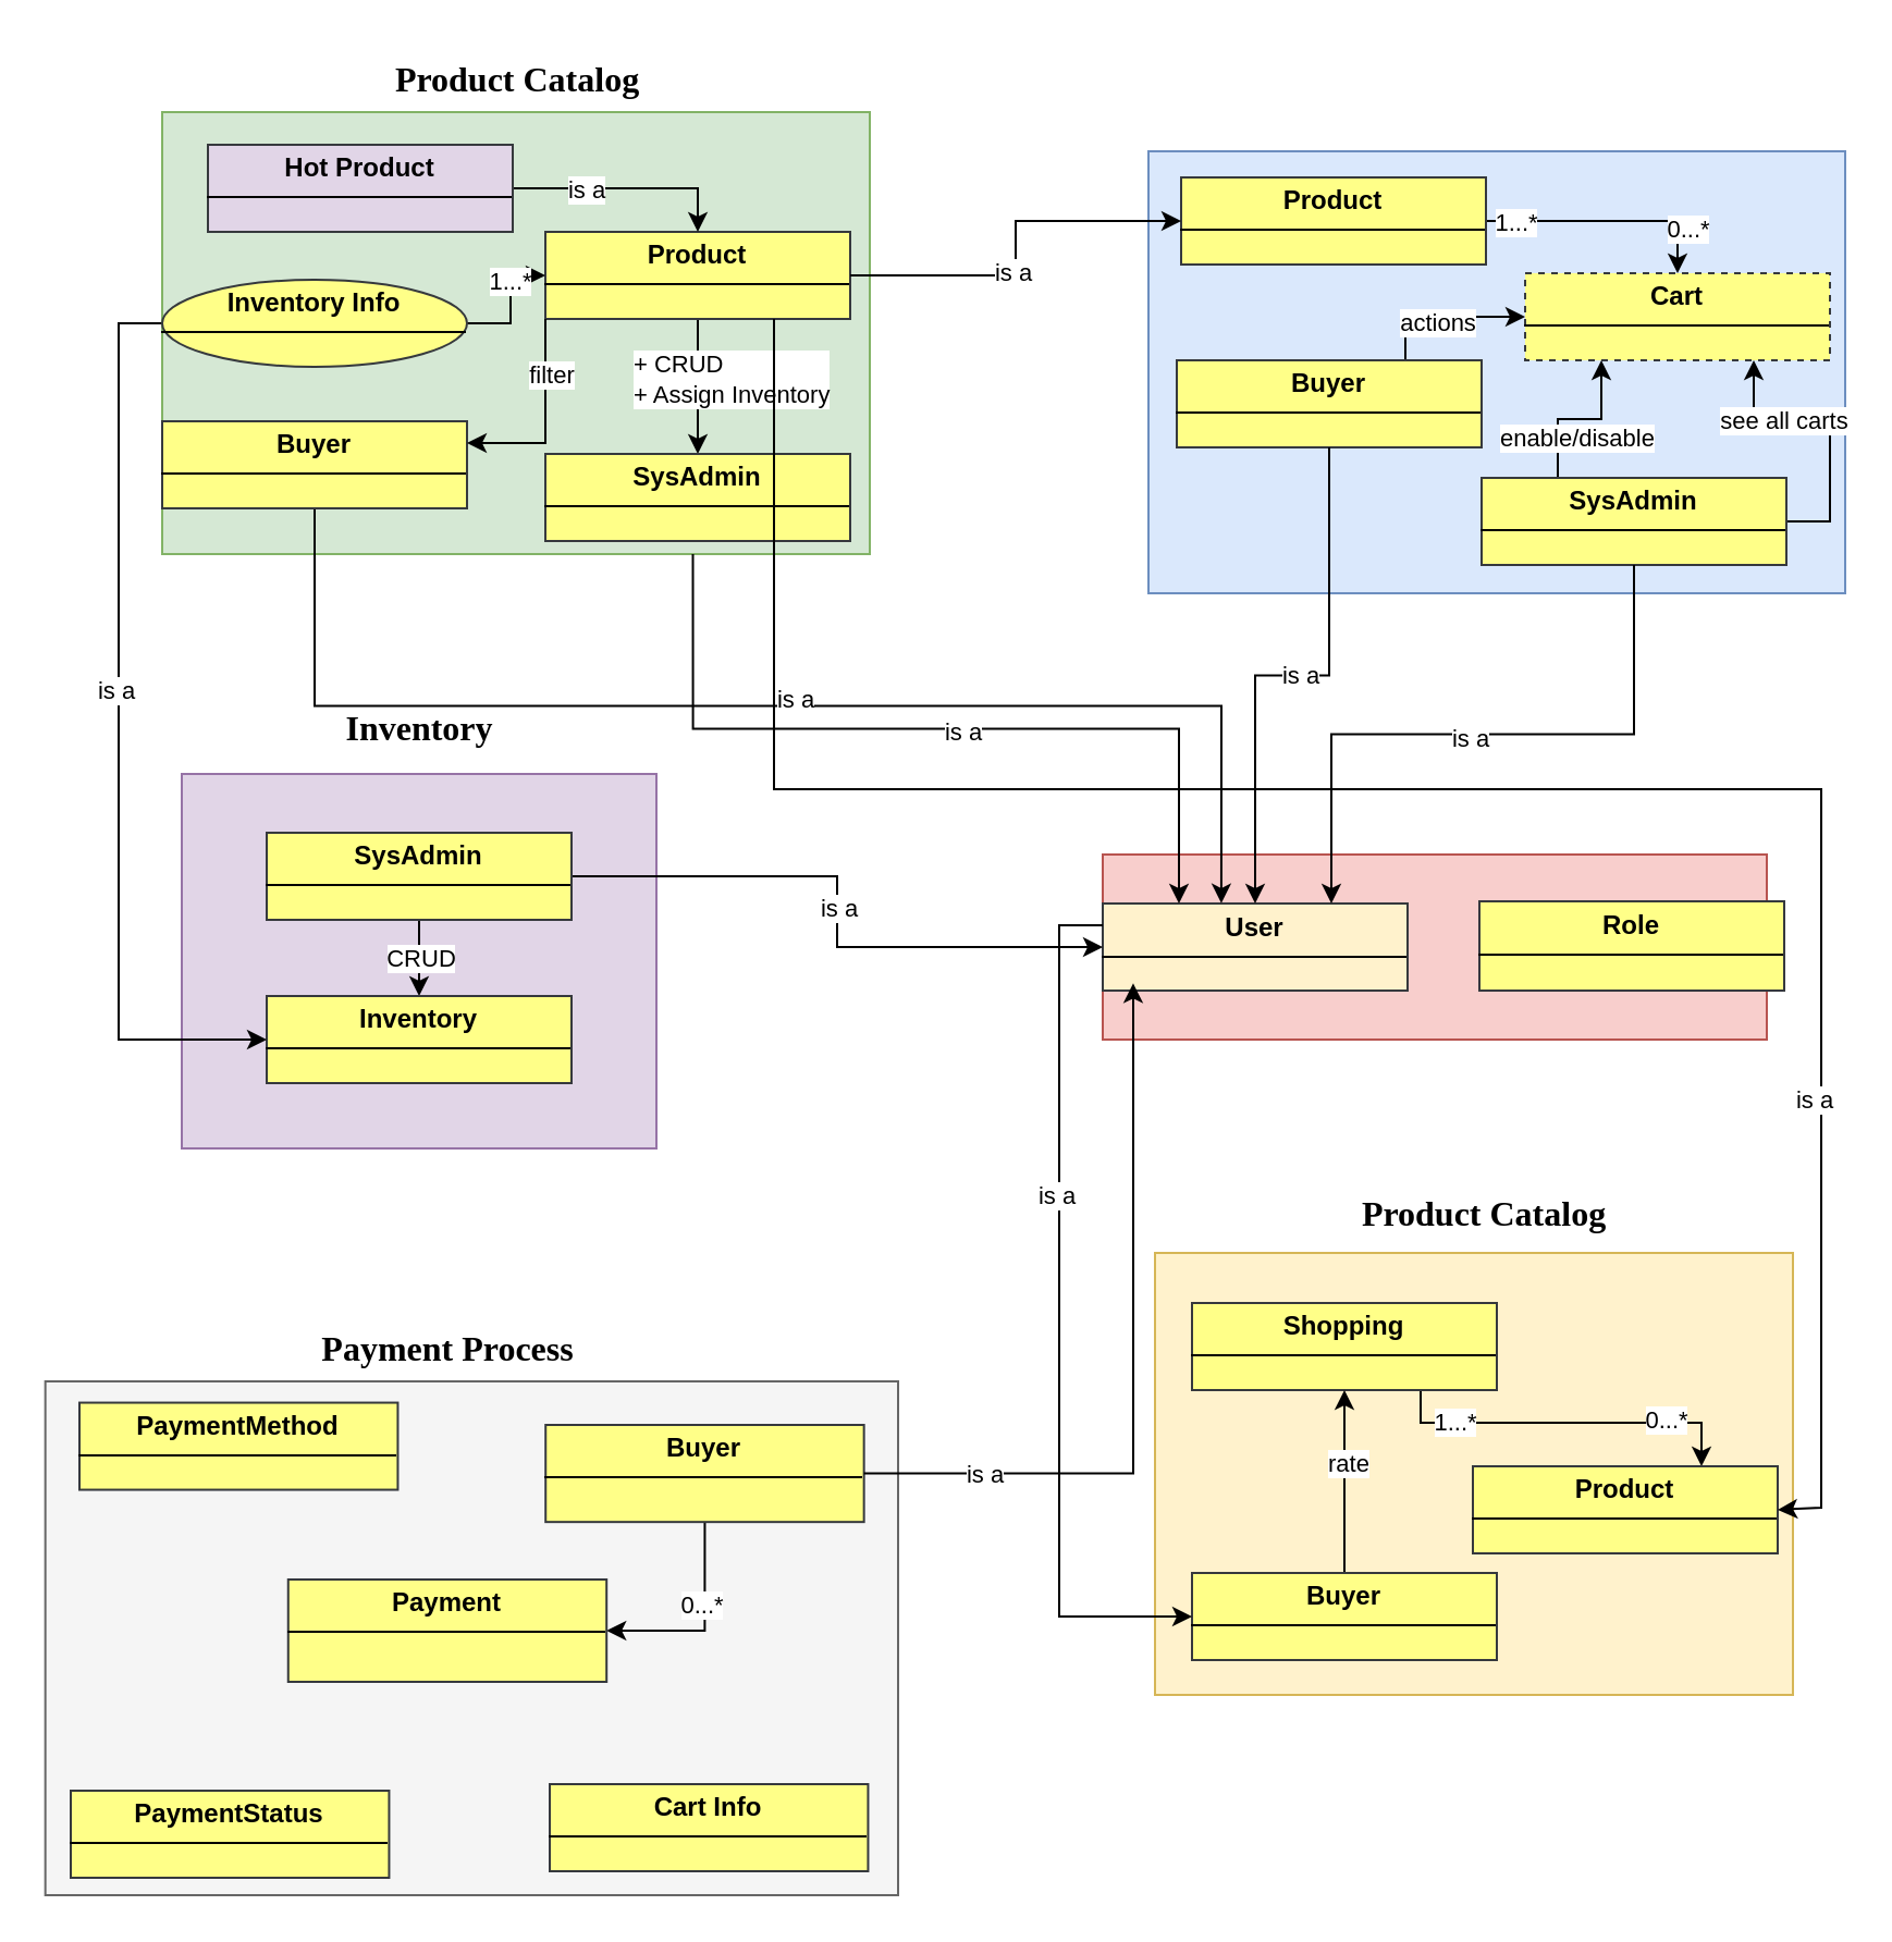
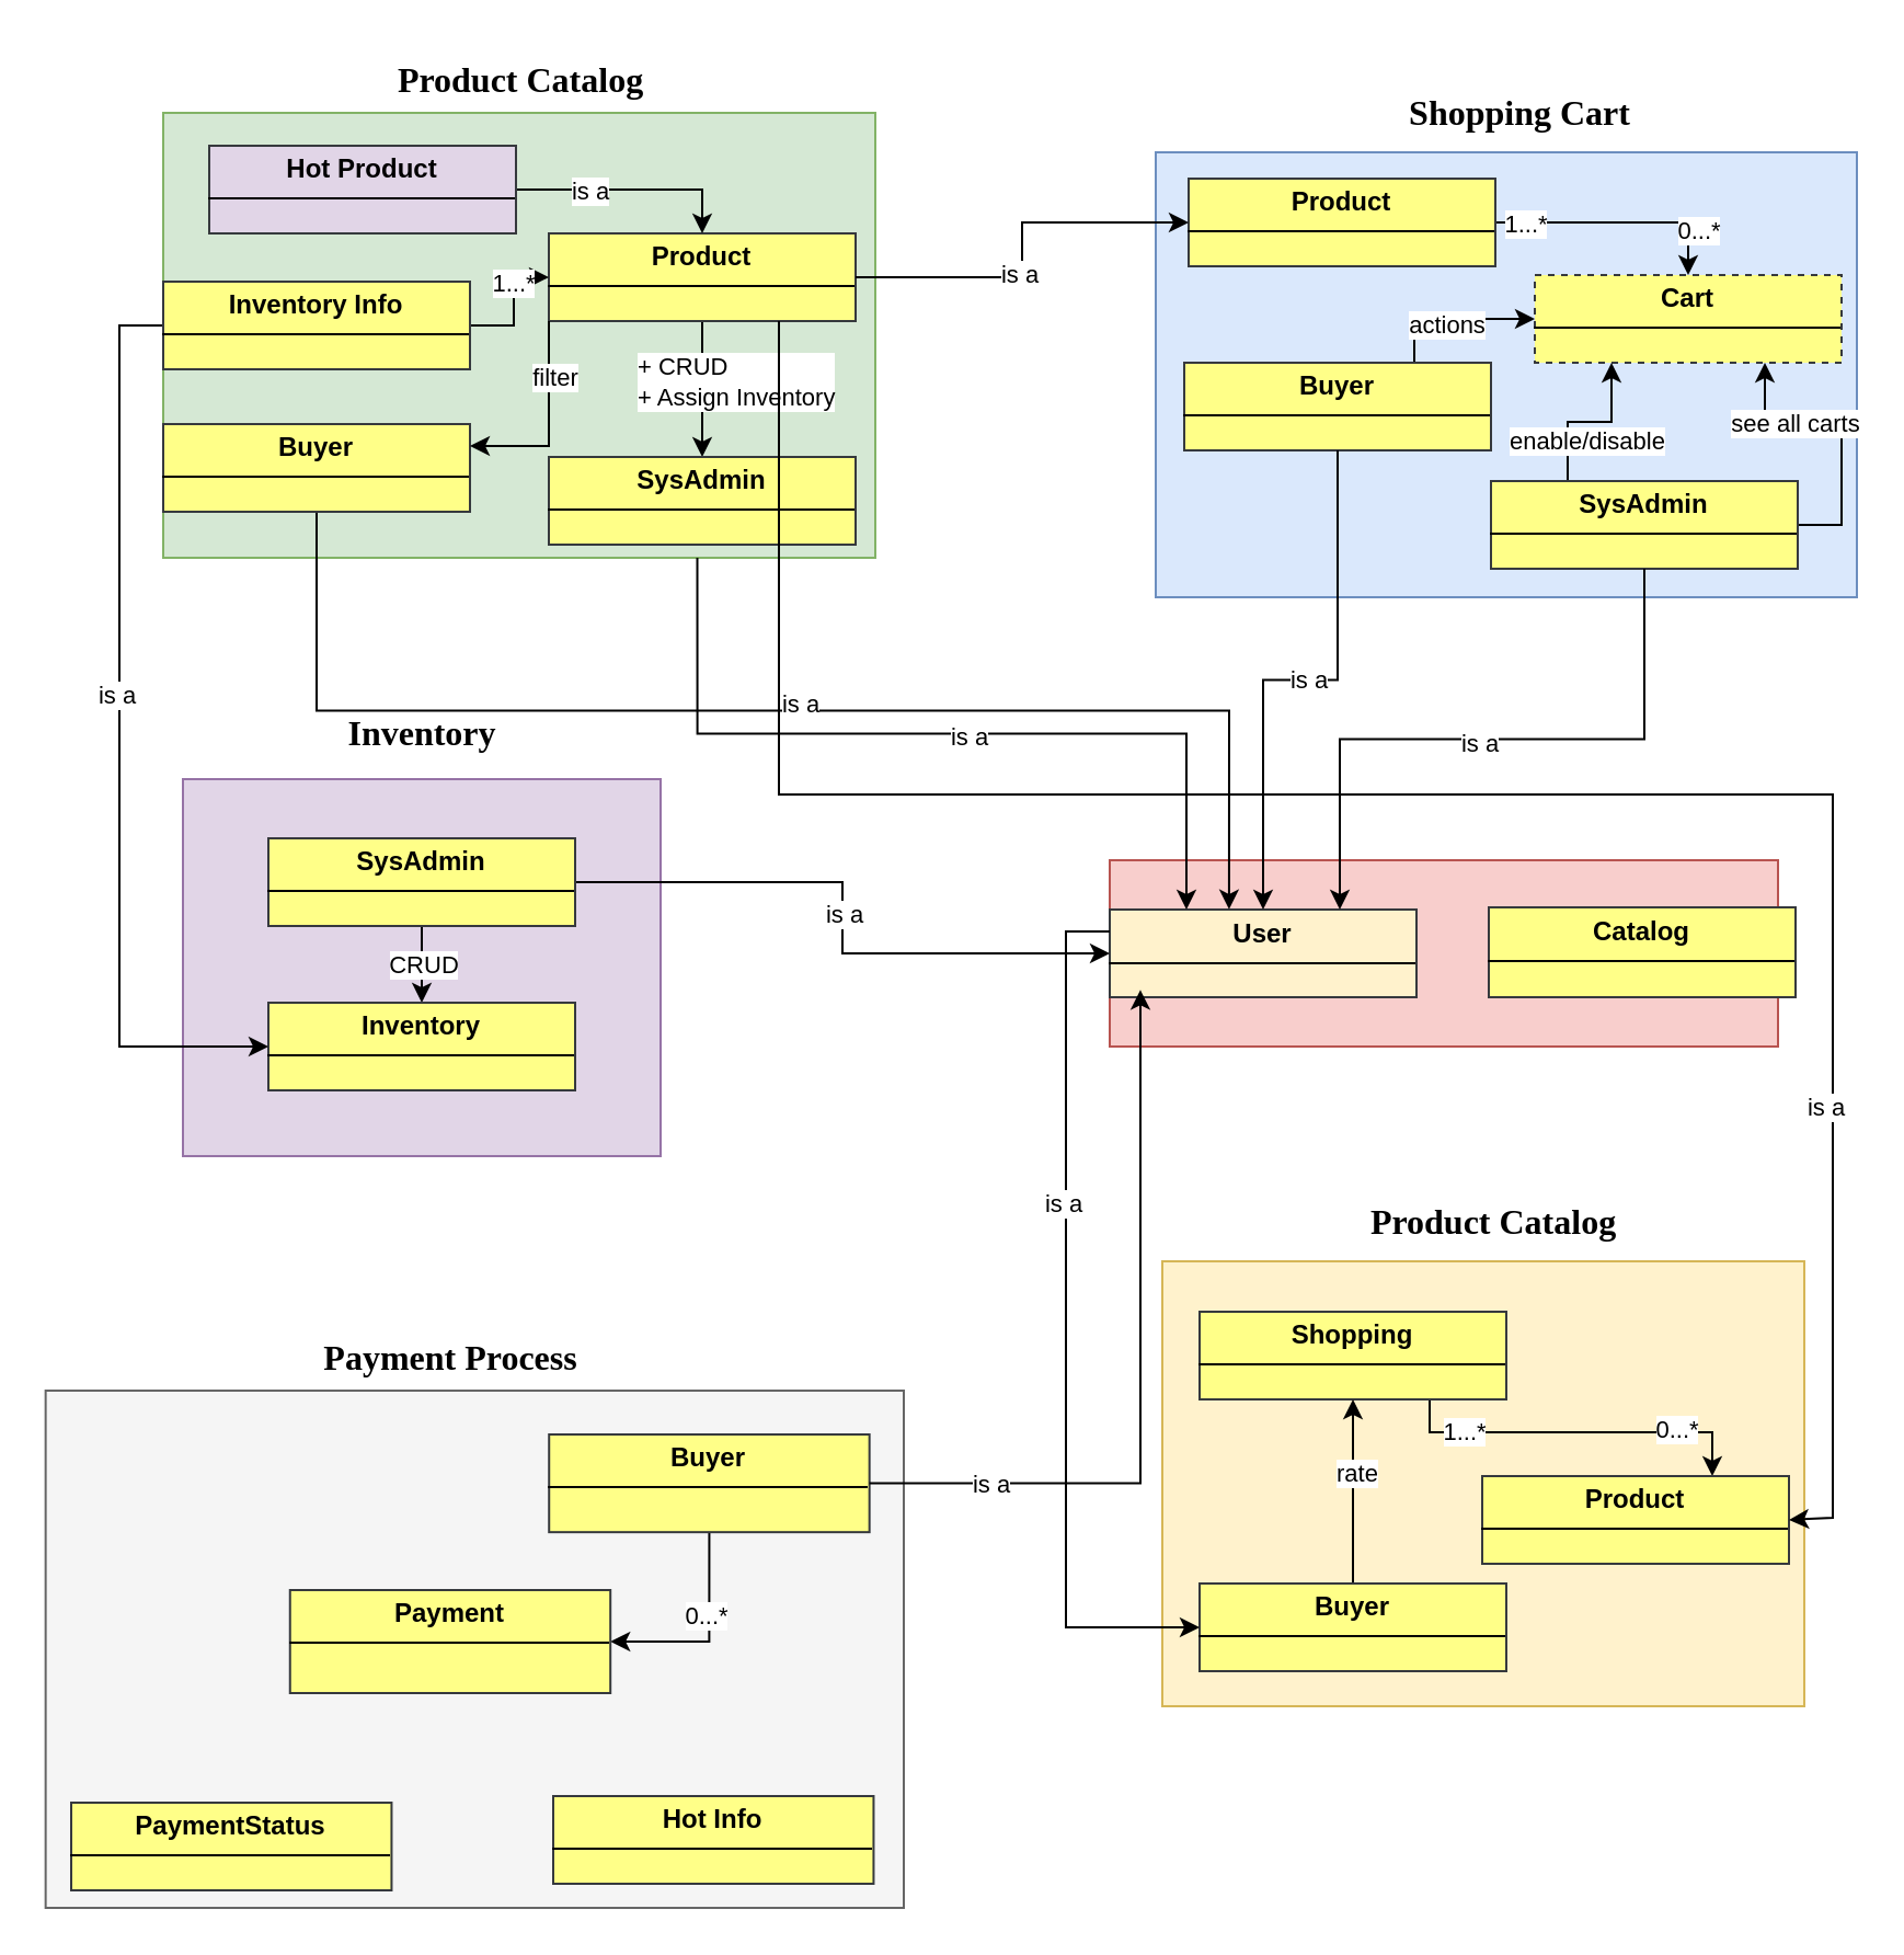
+ <mxCell id="33" value="Shopping Cart" style="text;html=1;align=center;verticalAlign=middle;resizable=0;points=[];autosize=1;strokeColor=none;fillColor=none;fontSize=16;fontFamily=Times New Roman;fontStyle=1" parent="31" vertex="1"><mxGeometry x="110.853" width="111" height="31" as="geometry" /></mxCell>
- <mxCell id="67" value="&lt;p style=&quot;margin:0px;margin-top:4px;text-align:center;&quot;&gt;&lt;b&gt;Inventory Info&lt;/b&gt;&lt;/p&gt;&lt;hr size=&quot;1&quot; style=&quot;border-style:solid;&quot;&gt;&lt;div style=&quot;height:2px;&quot;&gt;&lt;/div&gt;" style="ellipse;verticalAlign=top;align=left;overflow=fill;html=1;whiteSpace=wrap;fillColor=#ffff88;strokeColor=#36393d;" parent="1" vertex="1"><mxGeometry x="74" y="128" width="140" height="40" as="geometry" /></mxCell>
+ <mxCell id="67" value="&lt;p style=&quot;margin:0px;margin-top:4px;text-align:center;&quot;&gt;&lt;b&gt;Inventory Info&lt;/b&gt;&lt;/p&gt;&lt;hr size=&quot;1&quot; style=&quot;border-style:solid;&quot;&gt;&lt;div style=&quot;height:2px;&quot;&gt;&lt;/div&gt;" style="verticalAlign=top;align=left;overflow=fill;html=1;whiteSpace=wrap;fillColor=#ffff88;strokeColor=#36393d;" parent="1" vertex="1"><mxGeometry x="74" y="128" width="140" height="40" as="geometry" /></mxCell>
- <mxCell id="27" value="&lt;p style=&quot;margin:0px;margin-top:4px;text-align:center;&quot;&gt;&lt;b&gt;Role&lt;/b&gt;&lt;/p&gt;&lt;hr size=&quot;1&quot; style=&quot;border-style:solid;&quot;&gt;&lt;div style=&quot;height:2px;&quot;&gt;&lt;/div&gt;" style="verticalAlign=top;align=left;overflow=fill;html=1;whiteSpace=wrap;fillColor=#ffff88;strokeColor=#36393d;" parent="24" vertex="1"><mxGeometry x="173" y="57.5" width="140" height="41" as="geometry" /></mxCell>
+ <mxCell id="27" value="&lt;p style=&quot;margin:0px;margin-top:4px;text-align:center;&quot;&gt;&lt;b&gt;Catalog&lt;/b&gt;&lt;/p&gt;&lt;hr size=&quot;1&quot; style=&quot;border-style:solid;&quot;&gt;&lt;div style=&quot;height:2px;&quot;&gt;&lt;/div&gt;" style="verticalAlign=top;align=left;overflow=fill;html=1;whiteSpace=wrap;fillColor=#ffff88;strokeColor=#36393d;" parent="24" vertex="1"><mxGeometry x="173" y="57.5" width="140" height="41" as="geometry" /></mxCell>
- <mxCell id="20" value="&lt;p style=&quot;margin:0px;margin-top:4px;text-align:center;&quot;&gt;&lt;b&gt;PaymentMethod&lt;/b&gt;&lt;/p&gt;&lt;hr size=&quot;1&quot; style=&quot;border-style:solid;&quot;&gt;&lt;div style=&quot;height:2px;&quot;&gt;&lt;/div&gt;" style="verticalAlign=top;align=left;overflow=fill;html=1;whiteSpace=wrap;fillColor=#ffff88;strokeColor=#36393d;" parent="13" vertex="1"><mxGeometry x="0.004" y="36.78" width="146.222" height="40" as="geometry" /></mxCell>
- <mxCell id="22" value="&lt;p style=&quot;margin:0px;margin-top:4px;text-align:center;&quot;&gt;&lt;b&gt;Cart Info&lt;/b&gt;&lt;/p&gt;&lt;hr size=&quot;1&quot; style=&quot;border-style:solid;&quot;&gt;&lt;div style=&quot;height:2px;&quot;&gt;&lt;/div&gt;" style="verticalAlign=top;align=left;overflow=fill;html=1;whiteSpace=wrap;fillColor=#ffff88;strokeColor=#36393d;" parent="13" vertex="1"><mxGeometry x="216.001" y="212" width="146.222" height="40" as="geometry" /></mxCell>
+ <mxCell id="22" value="&lt;p style=&quot;margin:0px;margin-top:4px;text-align:center;&quot;&gt;&lt;b&gt;Hot Info&lt;/b&gt;&lt;/p&gt;&lt;hr size=&quot;1&quot; style=&quot;border-style:solid;&quot;&gt;&lt;div style=&quot;height:2px;&quot;&gt;&lt;/div&gt;" style="verticalAlign=top;align=left;overflow=fill;html=1;whiteSpace=wrap;fillColor=#ffff88;strokeColor=#36393d;" parent="13" vertex="1"><mxGeometry x="216.001" y="212" width="146.222" height="40" as="geometry" /></mxCell>
